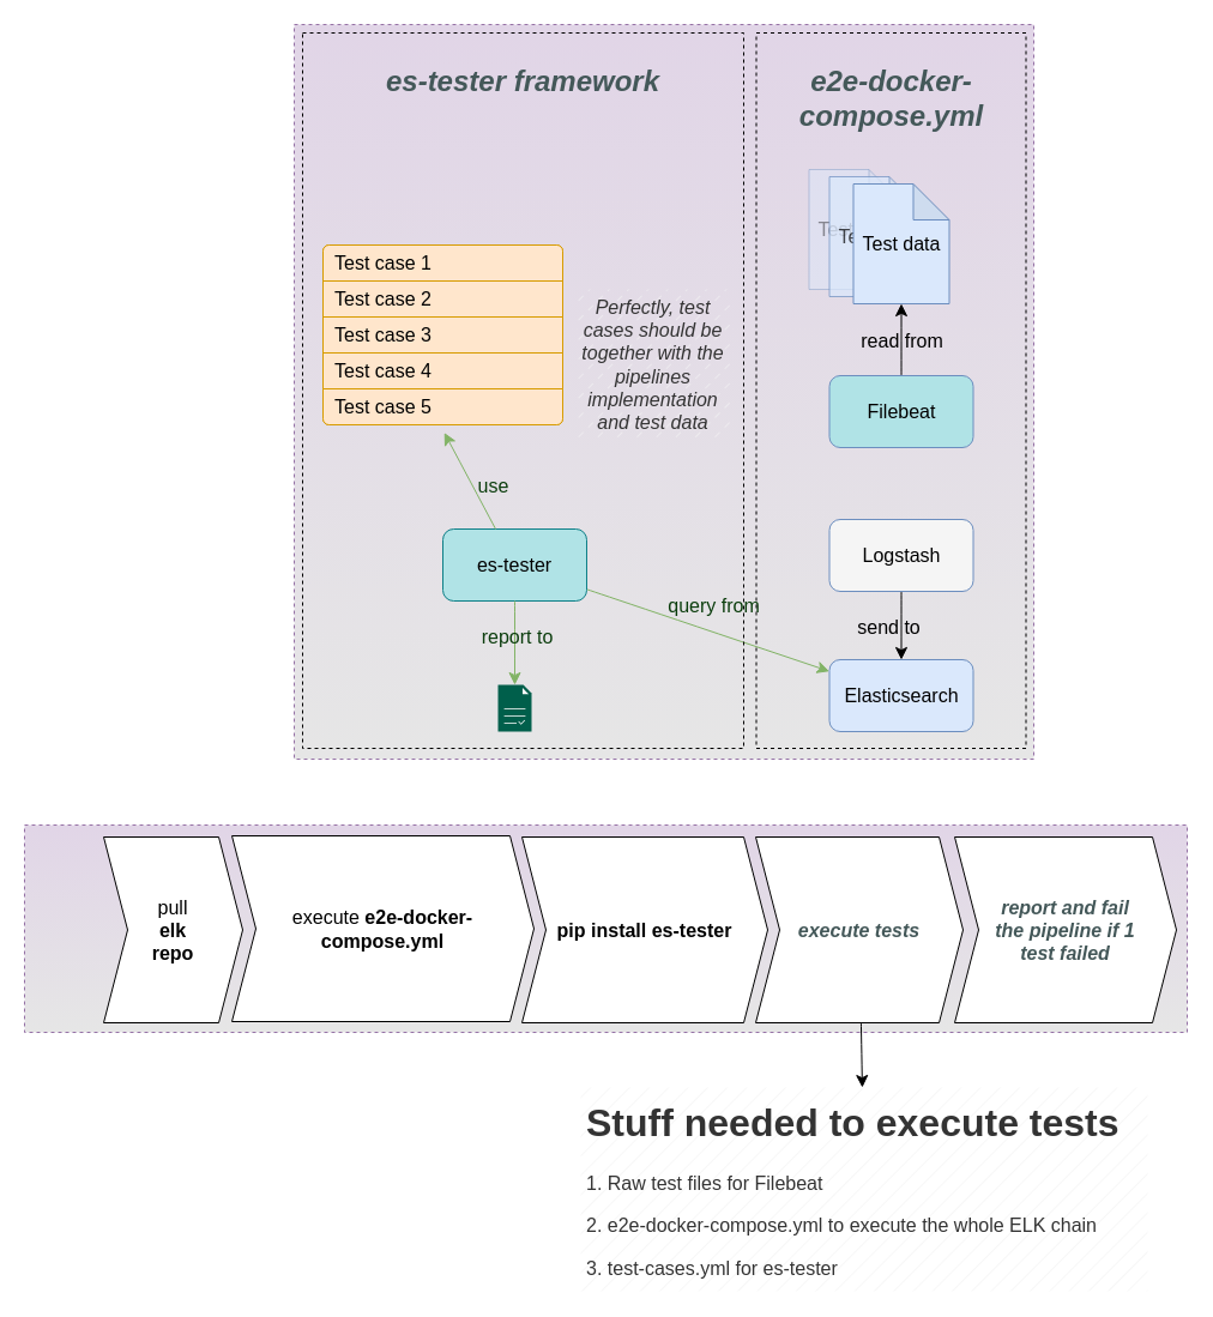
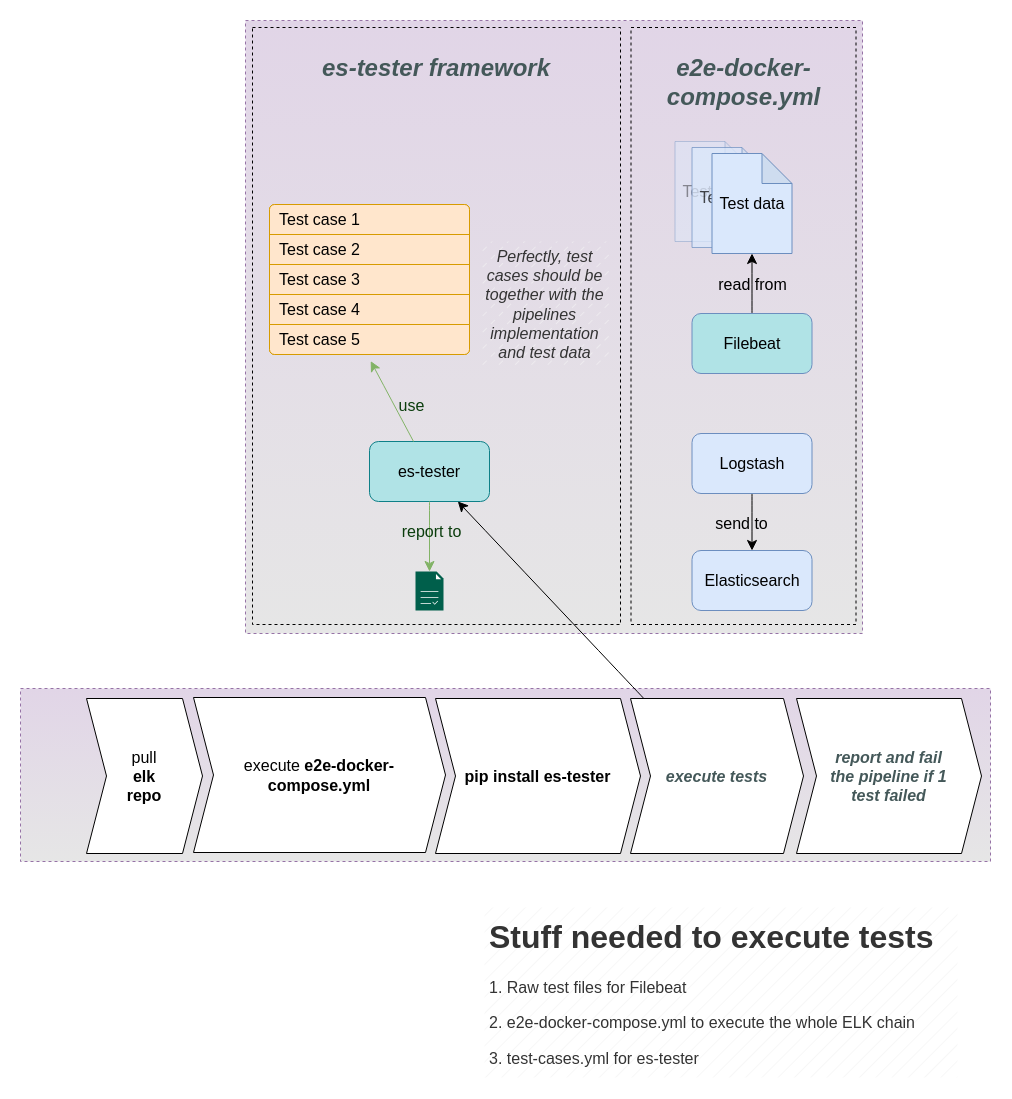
- <mxCell id="30" value="Logstash" style="rounded=1;whiteSpace=wrap;html=1;fontSize=16;fillColor=#f5f5f5;strokeColor=#6c8ebf;" parent="1" vertex="1"><mxGeometry x="691.5" y="433" width="120" height="60" as="geometry" /></mxCell>
+ <mxCell id="30" value="Logstash" style="rounded=1;whiteSpace=wrap;html=1;fontSize=16;fillColor=#dae8fc;strokeColor=#6c8ebf;" parent="1" vertex="1"><mxGeometry x="691.5" y="433" width="120" height="60" as="geometry" /></mxCell>
- <mxCell id="3" value="" style="edgeStyle=none;curved=1;rounded=0;orthogonalLoop=1;jettySize=auto;html=1;fontSize=12;startSize=8;endSize=8;fillColor=#d5e8d4;strokeColor=#82b366;" parent="1" source="6" target="27" edge="1"><mxGeometry relative="1" as="geometry" /></mxCell>
- <mxCell id="4" value="query from" style="edgeLabel;html=1;align=center;verticalAlign=middle;resizable=0;points=[];fontSize=16;fontColor=#0B3D0D;labelBackgroundColor=none;" parent="3" vertex="1" connectable="0"><mxGeometry x="-0.157" y="-4" relative="1" as="geometry"><mxPoint x="22" y="-19" as="offset" /></mxGeometry></mxCell>
- <mxCell id="23" value="" style="edgeStyle=none;curved=1;rounded=0;orthogonalLoop=1;jettySize=auto;html=1;fontSize=12;startSize=8;endSize=8;" edge="1" parent="1" source="24" target="37"><mxGeometry relative="1" as="geometry" /></mxCell>
+ <mxCell id="23" value="" style="edgeStyle=none;curved=1;rounded=0;orthogonalLoop=1;jettySize=auto;html=1;fontSize=12;startSize=8;endSize=8;" edge="1" parent="1" source="24" target="6"><mxGeometry relative="1" as="geometry" /></mxCell>
